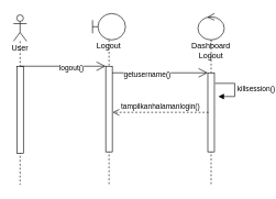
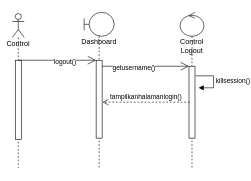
- <mxCell id="4" value="Logout" style="shape=umlLifeline;participant=umlBoundary;perimeter=lifelinePerimeter;whiteSpace=wrap;html=1;container=1;collapsible=0;recursiveResize=0;verticalAlign=top;spacingTop=36;outlineConnect=0;" parent="1" vertex="1"><mxGeometry x="140" y="20" width="50" height="260" as="geometry" /></mxCell>
+ <mxCell id="4" value="Dashboard" style="shape=umlLifeline;participant=umlBoundary;perimeter=lifelinePerimeter;whiteSpace=wrap;html=1;container=1;collapsible=0;recursiveResize=0;verticalAlign=top;spacingTop=36;outlineConnect=0;" parent="1" vertex="1"><mxGeometry x="140" y="20" width="50" height="260" as="geometry" /></mxCell>
- <mxCell id="2" value="User" style="shape=umlLifeline;participant=umlActor;perimeter=lifelinePerimeter;whiteSpace=wrap;html=1;container=1;collapsible=0;recursiveResize=0;verticalAlign=top;spacingTop=36;outlineConnect=0;" parent="1" vertex="1"><mxGeometry x="20" y="22" width="20" height="258" as="geometry" /></mxCell>
+ <mxCell id="2" value="Control" style="shape=umlLifeline;participant=umlActor;perimeter=lifelinePerimeter;whiteSpace=wrap;html=1;container=1;collapsible=0;recursiveResize=0;verticalAlign=top;spacingTop=36;outlineConnect=0;" parent="1" vertex="1"><mxGeometry x="20" y="22" width="20" height="258" as="geometry" /></mxCell>
- <mxCell id="8" value="Dashboard Logout" style="shape=umlLifeline;participant=umlControl;perimeter=lifelinePerimeter;whiteSpace=wrap;html=1;container=1;collapsible=0;recursiveResize=0;verticalAlign=top;spacingTop=36;outlineConnect=0;" parent="1" vertex="1"><mxGeometry x="300" y="20" width="40" height="260" as="geometry" /></mxCell>
+ <mxCell id="8" value="Control Logout" style="shape=umlLifeline;participant=umlControl;perimeter=lifelinePerimeter;whiteSpace=wrap;html=1;container=1;collapsible=0;recursiveResize=0;verticalAlign=top;spacingTop=36;outlineConnect=0;" parent="1" vertex="1"><mxGeometry x="300" y="20" width="40" height="260" as="geometry" /></mxCell>
